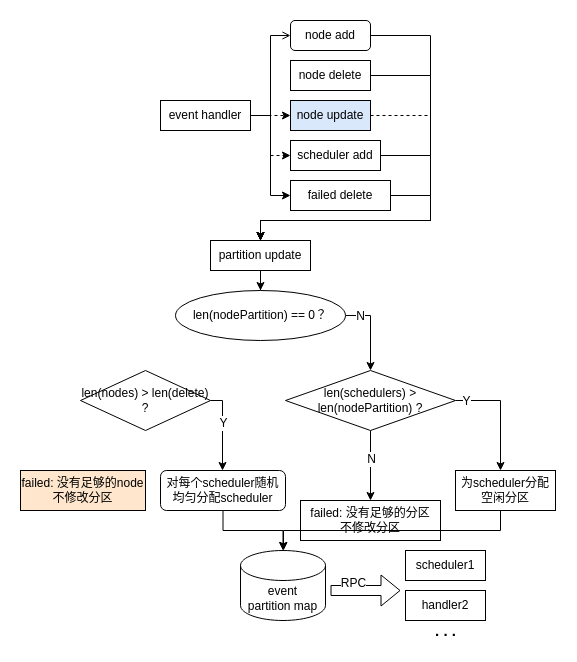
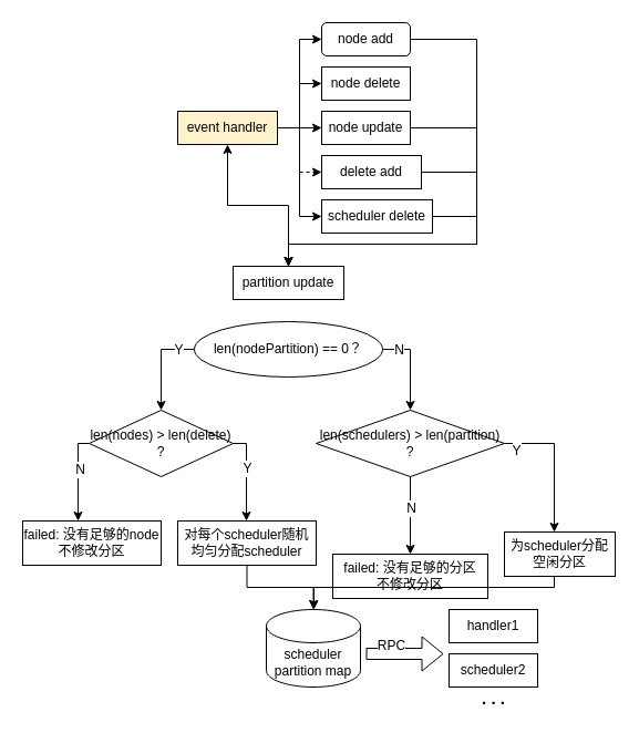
- <mxCell id="2" style="edgeStyle=orthogonalEdgeStyle;rounded=0;orthogonalLoop=1;jettySize=auto;html=1;entryX=0;entryY=0.5;entryDx=0;entryDy=0;endArrow=open;" parent="1" source="7" target="9" edge="1"><mxGeometry relative="1" as="geometry" /></mxCell>
+ <mxCell id="2" style="edgeStyle=orthogonalEdgeStyle;rounded=0;orthogonalLoop=1;jettySize=auto;html=1;entryX=0;entryY=0.5;entryDx=0;entryDy=0;" parent="1" source="7" target="9" edge="1"><mxGeometry relative="1" as="geometry" /></mxCell>
+ <mxCell id="3" style="edgeStyle=orthogonalEdgeStyle;rounded=0;orthogonalLoop=1;jettySize=auto;html=1;entryX=0;entryY=0.5;entryDx=0;entryDy=0;" parent="1" source="7" target="11" edge="1"><mxGeometry relative="1" as="geometry" /></mxCell>
- <mxCell id="10" style="edgeStyle=orthogonalEdgeStyle;rounded=0;orthogonalLoop=1;jettySize=auto;html=1;" parent="1" source="11" target="19" edge="1"><mxGeometry relative="1" as="geometry"><Array as="points"><mxPoint x="430" y="75" /><mxPoint x="430" y="220" /><mxPoint x="260" y="220" /></Array></mxGeometry></mxCell>
- <mxCell id="7" value="event handler" style="rounded=0;whiteSpace=wrap;html=1;" parent="1" vertex="1"><mxGeometry x="160" y="100" width="90" height="30" as="geometry" /></mxCell>
+ <mxCell id="7" value="event handler" style="rounded=0;whiteSpace=wrap;html=1;fillColor=#fff2cc;" parent="1" vertex="1"><mxGeometry x="160" y="100" width="90" height="30" as="geometry" /></mxCell>
- <mxCell id="4" style="edgeStyle=orthogonalEdgeStyle;rounded=0;orthogonalLoop=1;jettySize=auto;html=1;entryX=0;entryY=0.5;entryDx=0;entryDy=0;dashed=1;" parent="1" source="7" target="13" edge="1"><mxGeometry relative="1" as="geometry" /></mxCell>
+ <mxCell id="4" style="edgeStyle=orthogonalEdgeStyle;rounded=0;orthogonalLoop=1;jettySize=auto;html=1;entryX=0;entryY=0.5;entryDx=0;entryDy=0;" parent="1" source="7" target="13" edge="1"><mxGeometry relative="1" as="geometry" /></mxCell>
- <mxCell id="13" value="node update" style="rounded=0;whiteSpace=wrap;html=1;fillColor=#dae8fc;" parent="1" vertex="1"><mxGeometry x="290" y="100" width="80" height="30" as="geometry" /></mxCell>
+ <mxCell id="13" value="node update" style="rounded=0;whiteSpace=wrap;html=1;" parent="1" vertex="1"><mxGeometry x="290" y="100" width="80" height="30" as="geometry" /></mxCell>
- <mxCell id="12" style="edgeStyle=orthogonalEdgeStyle;rounded=0;orthogonalLoop=1;jettySize=auto;html=1;dashed=1;" parent="1" source="13" target="19" edge="1"><mxGeometry relative="1" as="geometry"><Array as="points"><mxPoint x="430" y="115" /><mxPoint x="430" y="220" /><mxPoint x="260" y="220" /></Array></mxGeometry></mxCell>
+ <mxCell id="12" style="edgeStyle=orthogonalEdgeStyle;rounded=0;orthogonalLoop=1;jettySize=auto;html=1;" parent="1" source="13" target="19" edge="1"><mxGeometry relative="1" as="geometry"><Array as="points"><mxPoint x="430" y="115" /><mxPoint x="430" y="220" /><mxPoint x="260" y="220" /></Array></mxGeometry></mxCell>
- <mxCell id="15" value="scheduler add" style="rounded=0;whiteSpace=wrap;html=1;" parent="1" vertex="1"><mxGeometry x="290" y="140" width="90" height="30" as="geometry" /></mxCell>
+ <mxCell id="15" value="delete add" style="rounded=0;whiteSpace=wrap;html=1;" parent="1" vertex="1"><mxGeometry x="290" y="140" width="90" height="30" as="geometry" /></mxCell>
- <mxCell id="17" value="failed delete" style="rounded=0;whiteSpace=wrap;html=1;" parent="1" vertex="1"><mxGeometry x="290" y="180" width="100" height="30" as="geometry" /></mxCell>
+ <mxCell id="17" value="scheduler delete" style="rounded=0;whiteSpace=wrap;html=1;" parent="1" vertex="1"><mxGeometry x="290" y="180" width="100" height="30" as="geometry" /></mxCell>
- <mxCell id="18" style="edgeStyle=orthogonalEdgeStyle;rounded=0;orthogonalLoop=1;jettySize=auto;html=1;" parent="1" source="19" target="24" edge="1"><mxGeometry relative="1" as="geometry" /></mxCell>
+ <mxCell id="18" style="edgeStyle=orthogonalEdgeStyle;rounded=0;orthogonalLoop=1;jettySize=auto;html=1;" parent="1" source="19" target="7" edge="1"><mxGeometry relative="1" as="geometry" /></mxCell>
+ <mxCell id="20" style="edgeStyle=orthogonalEdgeStyle;rounded=0;orthogonalLoop=1;jettySize=auto;html=1;" parent="1" source="24" target="29" edge="1"><mxGeometry relative="1" as="geometry"><Array as="points"><mxPoint x="145" y="315" /></Array></mxGeometry></mxCell>
+ <mxCell id="21" value="Y" style="edgeLabel;html=1;align=center;verticalAlign=middle;resizable=0;points=[];fontSize=12;" parent="20" vertex="1" connectable="0"><mxGeometry x="0.032" y="2" relative="1" as="geometry"><mxPoint x="13" y="-14" as="offset" /></mxGeometry></mxCell>
- <mxCell id="37" value="&lt;span&gt;len(&lt;/span&gt;schedulers&lt;span&gt;) &amp;gt; len(nodePartition) ?&lt;/span&gt;" style="rhombus;whiteSpace=wrap;html=1;" parent="1" vertex="1"><mxGeometry x="285" y="370" width="170" height="60" as="geometry" /></mxCell>
+ <mxCell id="37" value="&lt;span&gt;len(&lt;/span&gt;schedulers&lt;span&gt;) &amp;gt; len(partition) ?&lt;/span&gt;" style="rhombus;whiteSpace=wrap;html=1;" parent="1" vertex="1"><mxGeometry x="285" y="370" width="170" height="60" as="geometry" /></mxCell>
+ <mxCell id="27" style="edgeStyle=orthogonalEdgeStyle;rounded=0;orthogonalLoop=1;jettySize=auto;html=1;" parent="1" source="29" target="30" edge="1"><mxGeometry relative="1" as="geometry"><Array as="points"><mxPoint x="70" y="400" /></Array></mxGeometry></mxCell>
+ <mxCell id="28" value="N" style="edgeLabel;html=1;align=center;verticalAlign=middle;resizable=0;points=[];fontSize=12;" parent="27" vertex="1" connectable="0"><mxGeometry x="-0.163" y="1" relative="1" as="geometry"><mxPoint as="offset" /></mxGeometry></mxCell>
- <mxCell id="30" value="failed: 没有足够的node&lt;br&gt;不修改分区" style="whiteSpace=wrap;html=1;fillColor=#ffe6cc;" parent="1" vertex="1"><mxGeometry x="20" y="470" width="125" height="40" as="geometry" /></mxCell>
+ <mxCell id="30" value="failed: 没有足够的node&lt;br&gt;不修改分区" style="whiteSpace=wrap;html=1;" parent="1" vertex="1"><mxGeometry x="20" y="470" width="125" height="40" as="geometry" /></mxCell>
- <mxCell id="32" value="对每个scheduler随机均匀分配scheduler" style="whiteSpace=wrap;html=1;rounded=1;" parent="1" vertex="1"><mxGeometry x="160" y="470" width="125" height="40" as="geometry" /></mxCell>
+ <mxCell id="32" value="对每个scheduler随机均匀分配scheduler" style="whiteSpace=wrap;html=1;" parent="1" vertex="1"><mxGeometry x="160" y="470" width="125" height="40" as="geometry" /></mxCell>
- <mxCell id="40" value="为scheduler分配空闲分区" style="whiteSpace=wrap;html=1;" parent="1" vertex="1"><mxGeometry x="455" y="470" width="100" height="40" as="geometry" /></mxCell>
+ <mxCell id="40" value="为scheduler分配空闲分区" style="whiteSpace=wrap;html=1;" parent="1" vertex="1"><mxGeometry x="455" y="480" width="100" height="40" as="geometry" /></mxCell>
- <mxCell id="42" value="scheduler1" style="whiteSpace=wrap;html=1;" parent="1" vertex="1"><mxGeometry x="405" y="550" width="80" height="30" as="geometry" /></mxCell>
+ <mxCell id="42" value="handler1" style="whiteSpace=wrap;html=1;" parent="1" vertex="1"><mxGeometry x="405" y="550" width="80" height="30" as="geometry" /></mxCell>
- <mxCell id="41" value="event&lt;br&gt;partition map" style="shape=cylinder3;whiteSpace=wrap;html=1;boundedLbl=1;backgroundOutline=1;size=15;" parent="1" vertex="1"><mxGeometry x="240" y="550" width="85" height="70" as="geometry" /></mxCell>
+ <mxCell id="41" value="scheduler&lt;br&gt;partition map" style="shape=cylinder3;whiteSpace=wrap;html=1;boundedLbl=1;backgroundOutline=1;size=15;" parent="1" vertex="1"><mxGeometry x="240" y="550" width="85" height="70" as="geometry" /></mxCell>
- <mxCell id="43" value="handler2" style="whiteSpace=wrap;html=1;" parent="1" vertex="1"><mxGeometry x="405" y="590" width="80" height="30" as="geometry" /></mxCell>
+ <mxCell id="43" value="scheduler2" style="whiteSpace=wrap;html=1;" parent="1" vertex="1"><mxGeometry x="405" y="590" width="80" height="30" as="geometry" /></mxCell>
